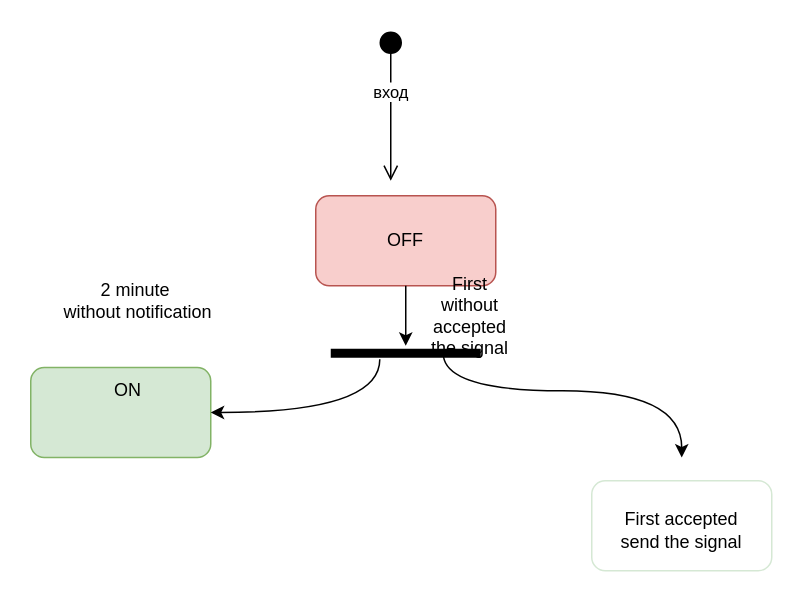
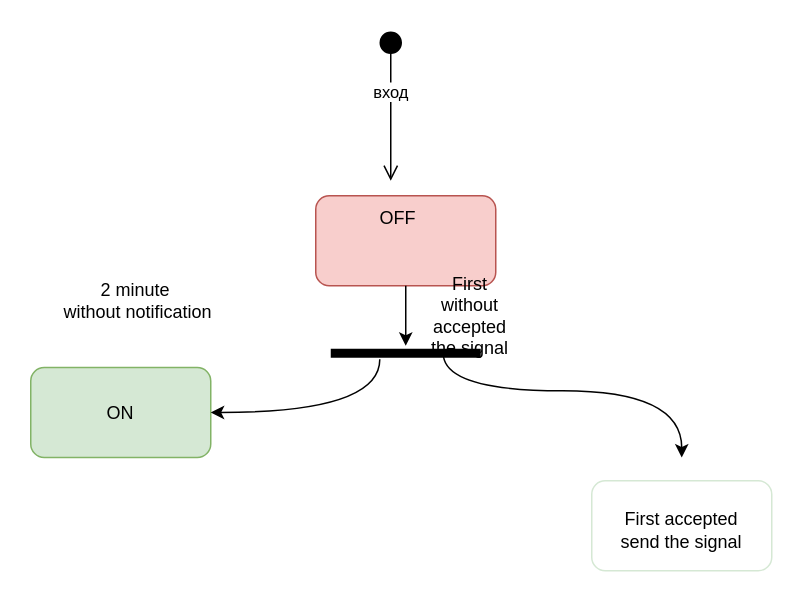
- <mxCell id="3" value="OFF" style="text;html=1;strokeColor=none;fillColor=none;align=center;verticalAlign=middle;whiteSpace=wrap;rounded=0;" parent="1" vertex="1"><mxGeometry x="250" y="150" width="40" height="20" as="geometry" /></mxCell>
+ <mxCell id="3" value="OFF" style="text;html=1;strokeColor=none;fillColor=none;align=center;verticalAlign=middle;whiteSpace=wrap;rounded=0;" parent="1" vertex="1"><mxGeometry x="245" y="135" width="40" height="20" as="geometry" /></mxCell>
- <mxCell id="5" value="ON" style="text;html=1;strokeColor=none;fillColor=none;align=center;verticalAlign=middle;whiteSpace=wrap;rounded=0;" parent="1" vertex="1"><mxGeometry x="65" y="249.5" width="40" height="20" as="geometry" /></mxCell>
+ <mxCell id="5" value="ON" style="text;html=1;strokeColor=none;fillColor=none;align=center;verticalAlign=middle;whiteSpace=wrap;rounded=0;" parent="1" vertex="1"><mxGeometry x="60" y="264.5" width="40" height="20" as="geometry" /></mxCell>
